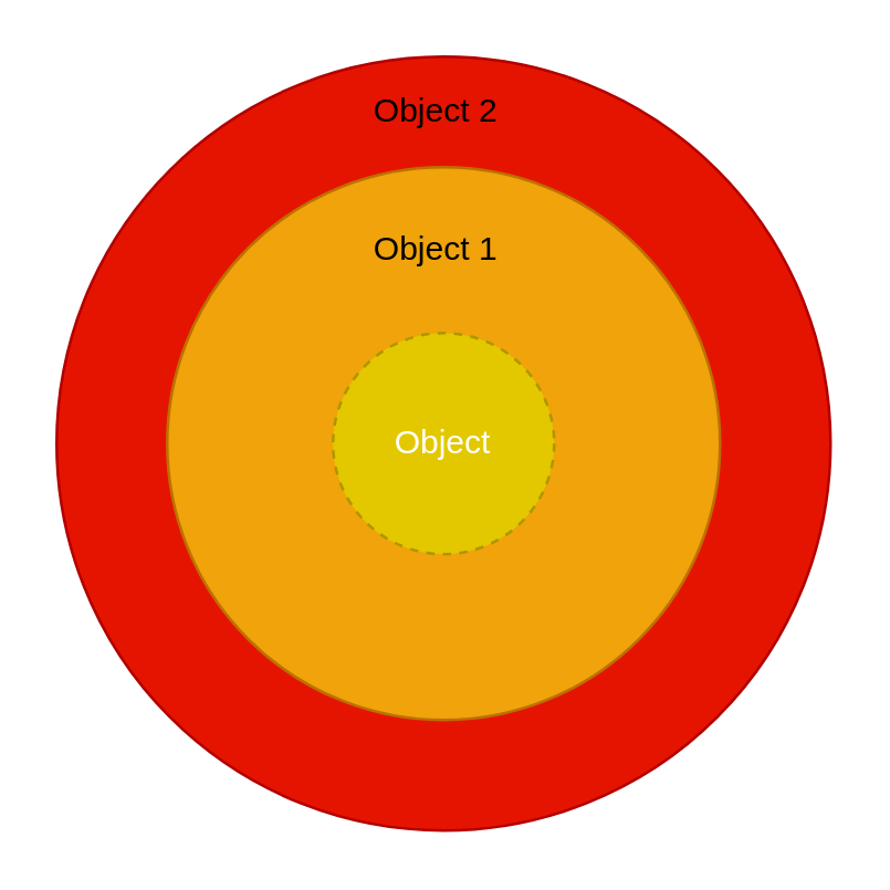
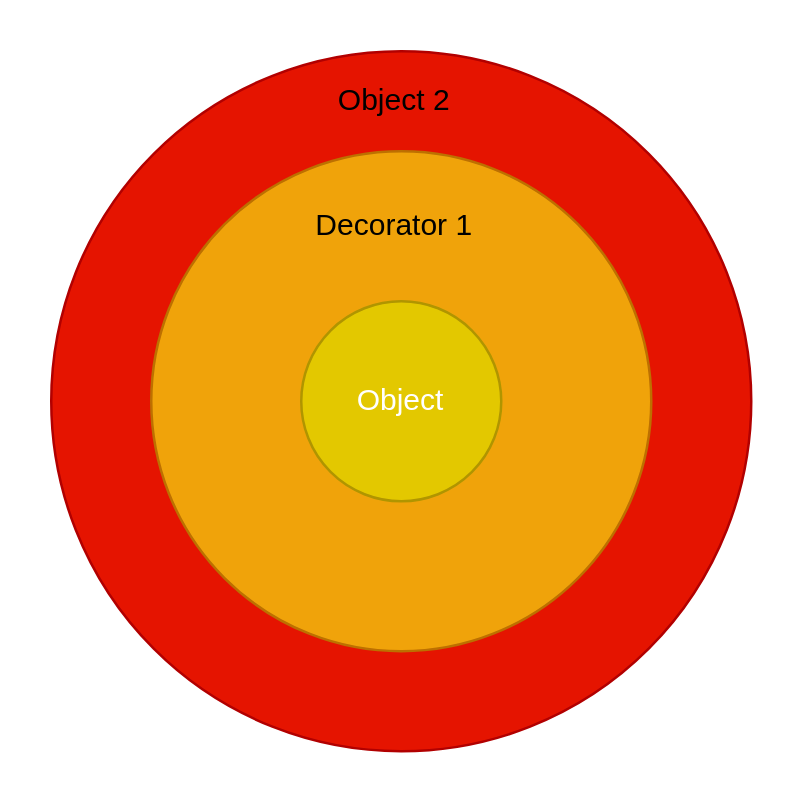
- <mxCell id="6" value="Object 1" style="text;html=1;align=center;verticalAlign=middle;whiteSpace=wrap;rounded=0;" vertex="1" parent="1"><mxGeometry x="115" y="80" width="85" height="20" as="geometry" /></mxCell>
+ <mxCell id="6" value="Decorator 1" style="text;html=1;align=center;verticalAlign=middle;whiteSpace=wrap;rounded=0;" vertex="1" parent="1"><mxGeometry x="115" y="80" width="85" height="20" as="geometry" /></mxCell>
- <mxCell id="4" value="Object" style="ellipse;whiteSpace=wrap;html=1;aspect=fixed;fillColor=#e3c800;strokeColor=#B09500;fontColor=#ffffff;dashed=1;" vertex="1" parent="1"><mxGeometry x="120" y="120" width="80" height="80" as="geometry" /></mxCell>
+ <mxCell id="4" value="Object" style="ellipse;whiteSpace=wrap;html=1;aspect=fixed;fillColor=#e3c800;strokeColor=#B09500;fontColor=#ffffff;" vertex="1" parent="1"><mxGeometry x="120" y="120" width="80" height="80" as="geometry" /></mxCell>
